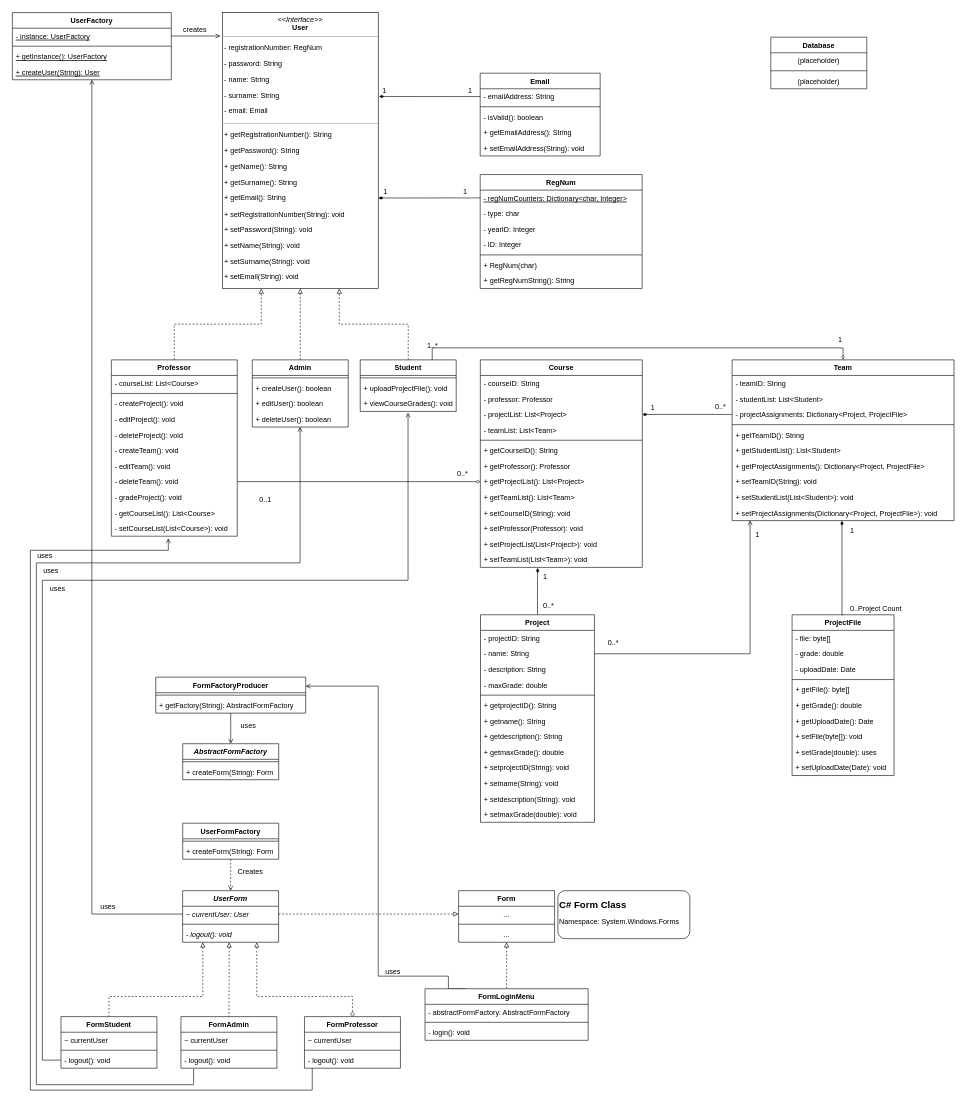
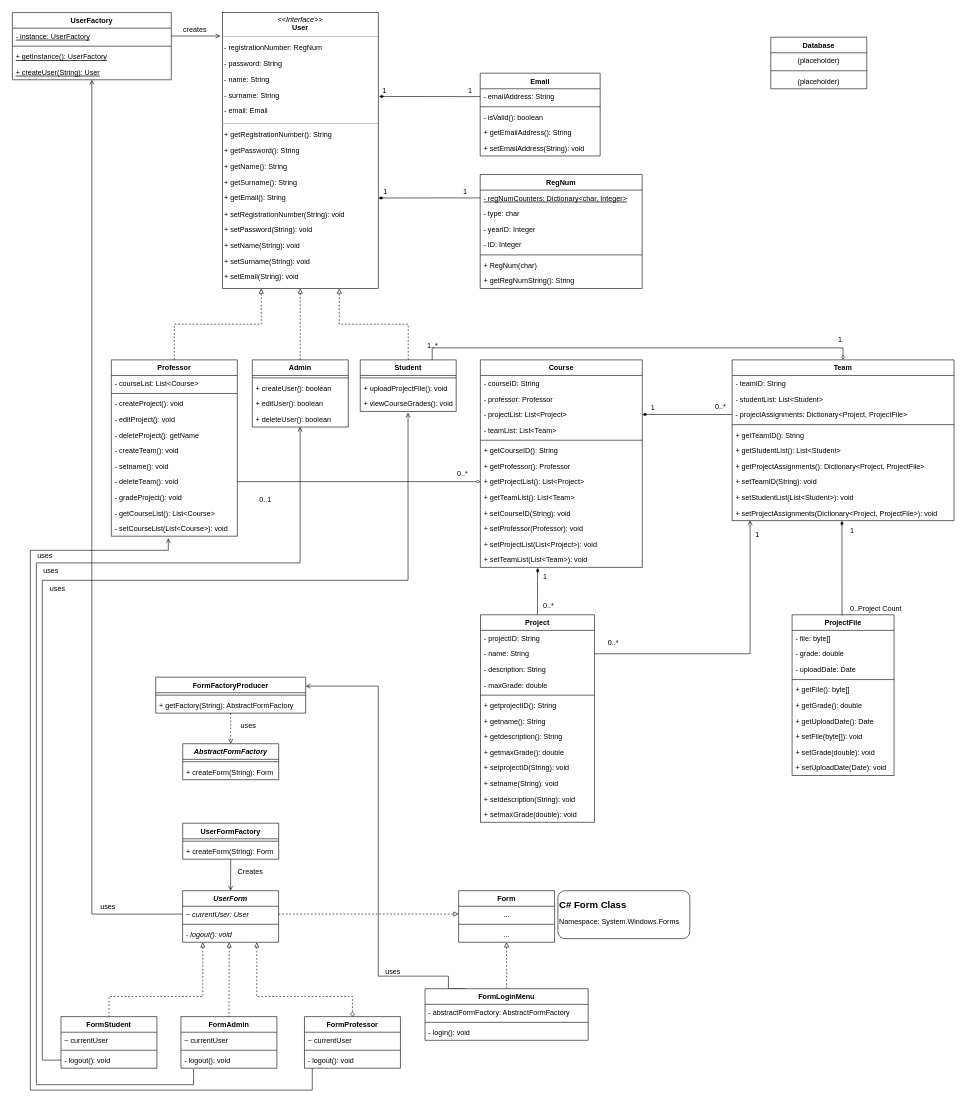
- <mxCell id="28" value="- deleteProject(): void" style="text;strokeColor=none;fillColor=none;align=left;verticalAlign=top;spacingLeft=4;spacingRight=4;overflow=hidden;rotatable=0;points=[[0,0.5],[1,0.5]];portConstraint=eastwest;" parent="23" vertex="1"><mxGeometry y="112" width="210" height="26" as="geometry" /></mxCell>
+ <mxCell id="28" value="- deleteProject(): getName" style="text;strokeColor=none;fillColor=none;align=left;verticalAlign=top;spacingLeft=4;spacingRight=4;overflow=hidden;rotatable=0;points=[[0,0.5],[1,0.5]];portConstraint=eastwest;" parent="23" vertex="1"><mxGeometry y="112" width="210" height="26" as="geometry" /></mxCell>
- <mxCell id="30" value="- editTeam(): void" style="text;strokeColor=none;fillColor=none;align=left;verticalAlign=top;spacingLeft=4;spacingRight=4;overflow=hidden;rotatable=0;points=[[0,0.5],[1,0.5]];portConstraint=eastwest;" parent="23" vertex="1"><mxGeometry y="164" width="210" height="26" as="geometry" /></mxCell>
+ <mxCell id="30" value="- setname(): void" style="text;strokeColor=none;fillColor=none;align=left;verticalAlign=top;spacingLeft=4;spacingRight=4;overflow=hidden;rotatable=0;points=[[0,0.5],[1,0.5]];portConstraint=eastwest;" parent="23" vertex="1"><mxGeometry y="164" width="210" height="26" as="geometry" /></mxCell>
- <mxCell id="122" style="edgeStyle=orthogonalEdgeStyle;rounded=0;orthogonalLoop=1;jettySize=auto;html=1;entryX=0.5;entryY=0;entryDx=0;entryDy=0;endArrow=open;endFill=0;" edge="1" parent="1" source="123" target="126"><mxGeometry relative="1" as="geometry" /></mxCell>
+ <mxCell id="122" style="edgeStyle=orthogonalEdgeStyle;rounded=0;orthogonalLoop=1;jettySize=auto;html=1;entryX=0.5;entryY=0;entryDx=0;entryDy=0;endArrow=open;endFill=0;dashed=1;" edge="1" parent="1" source="123" target="126"><mxGeometry relative="1" as="geometry" /></mxCell>
- <mxCell id="92" value="+ setGrade(double): uses&#10;" style="text;strokeColor=none;fillColor=none;align=left;verticalAlign=top;spacingLeft=4;spacingRight=4;overflow=hidden;rotatable=0;points=[[0,0.5],[1,0.5]];portConstraint=eastwest;" parent="83" vertex="1"><mxGeometry y="216" width="170" height="26" as="geometry" /></mxCell>
+ <mxCell id="92" value="+ setGrade(double): void&#10;" style="text;strokeColor=none;fillColor=none;align=left;verticalAlign=top;spacingLeft=4;spacingRight=4;overflow=hidden;rotatable=0;points=[[0,0.5],[1,0.5]];portConstraint=eastwest;" parent="83" vertex="1"><mxGeometry y="216" width="170" height="26" as="geometry" /></mxCell>
- <mxCell id="129" style="edgeStyle=orthogonalEdgeStyle;rounded=0;orthogonalLoop=1;jettySize=auto;html=1;entryX=0.5;entryY=0;entryDx=0;entryDy=0;startArrow=none;startFill=0;endArrow=open;endFill=0;dashed=1;" edge="1" parent="1" source="130" target="164"><mxGeometry relative="1" as="geometry"><Array as="points"><mxPoint x="383.5" y="1441" /><mxPoint x="383.5" y="1441" /></Array></mxGeometry></mxCell>
+ <mxCell id="129" style="edgeStyle=orthogonalEdgeStyle;rounded=0;orthogonalLoop=1;jettySize=auto;html=1;entryX=0.5;entryY=0;entryDx=0;entryDy=0;startArrow=none;startFill=0;endArrow=open;endFill=0;" edge="1" parent="1" source="130" target="164"><mxGeometry relative="1" as="geometry"><Array as="points"><mxPoint x="383.5" y="1441" /><mxPoint x="383.5" y="1441" /></Array></mxGeometry></mxCell>
